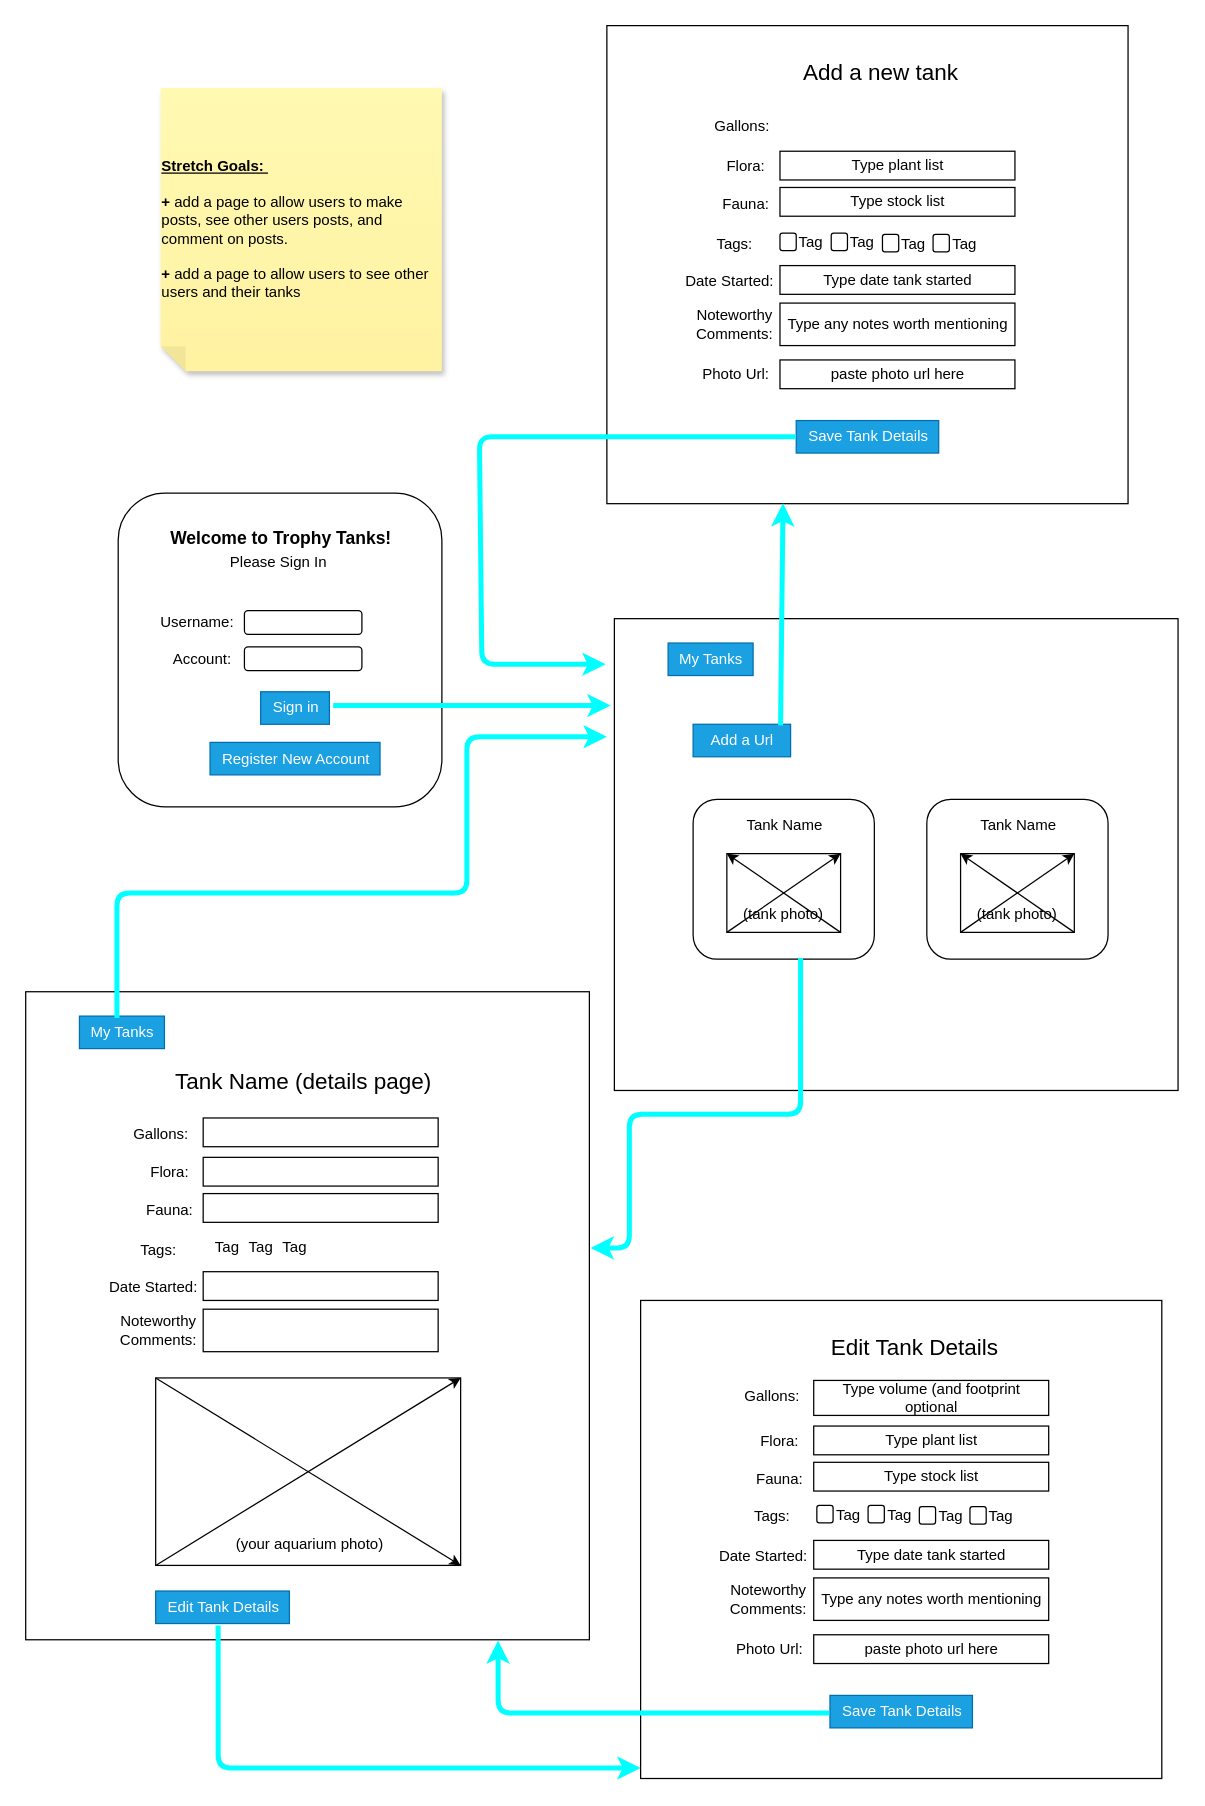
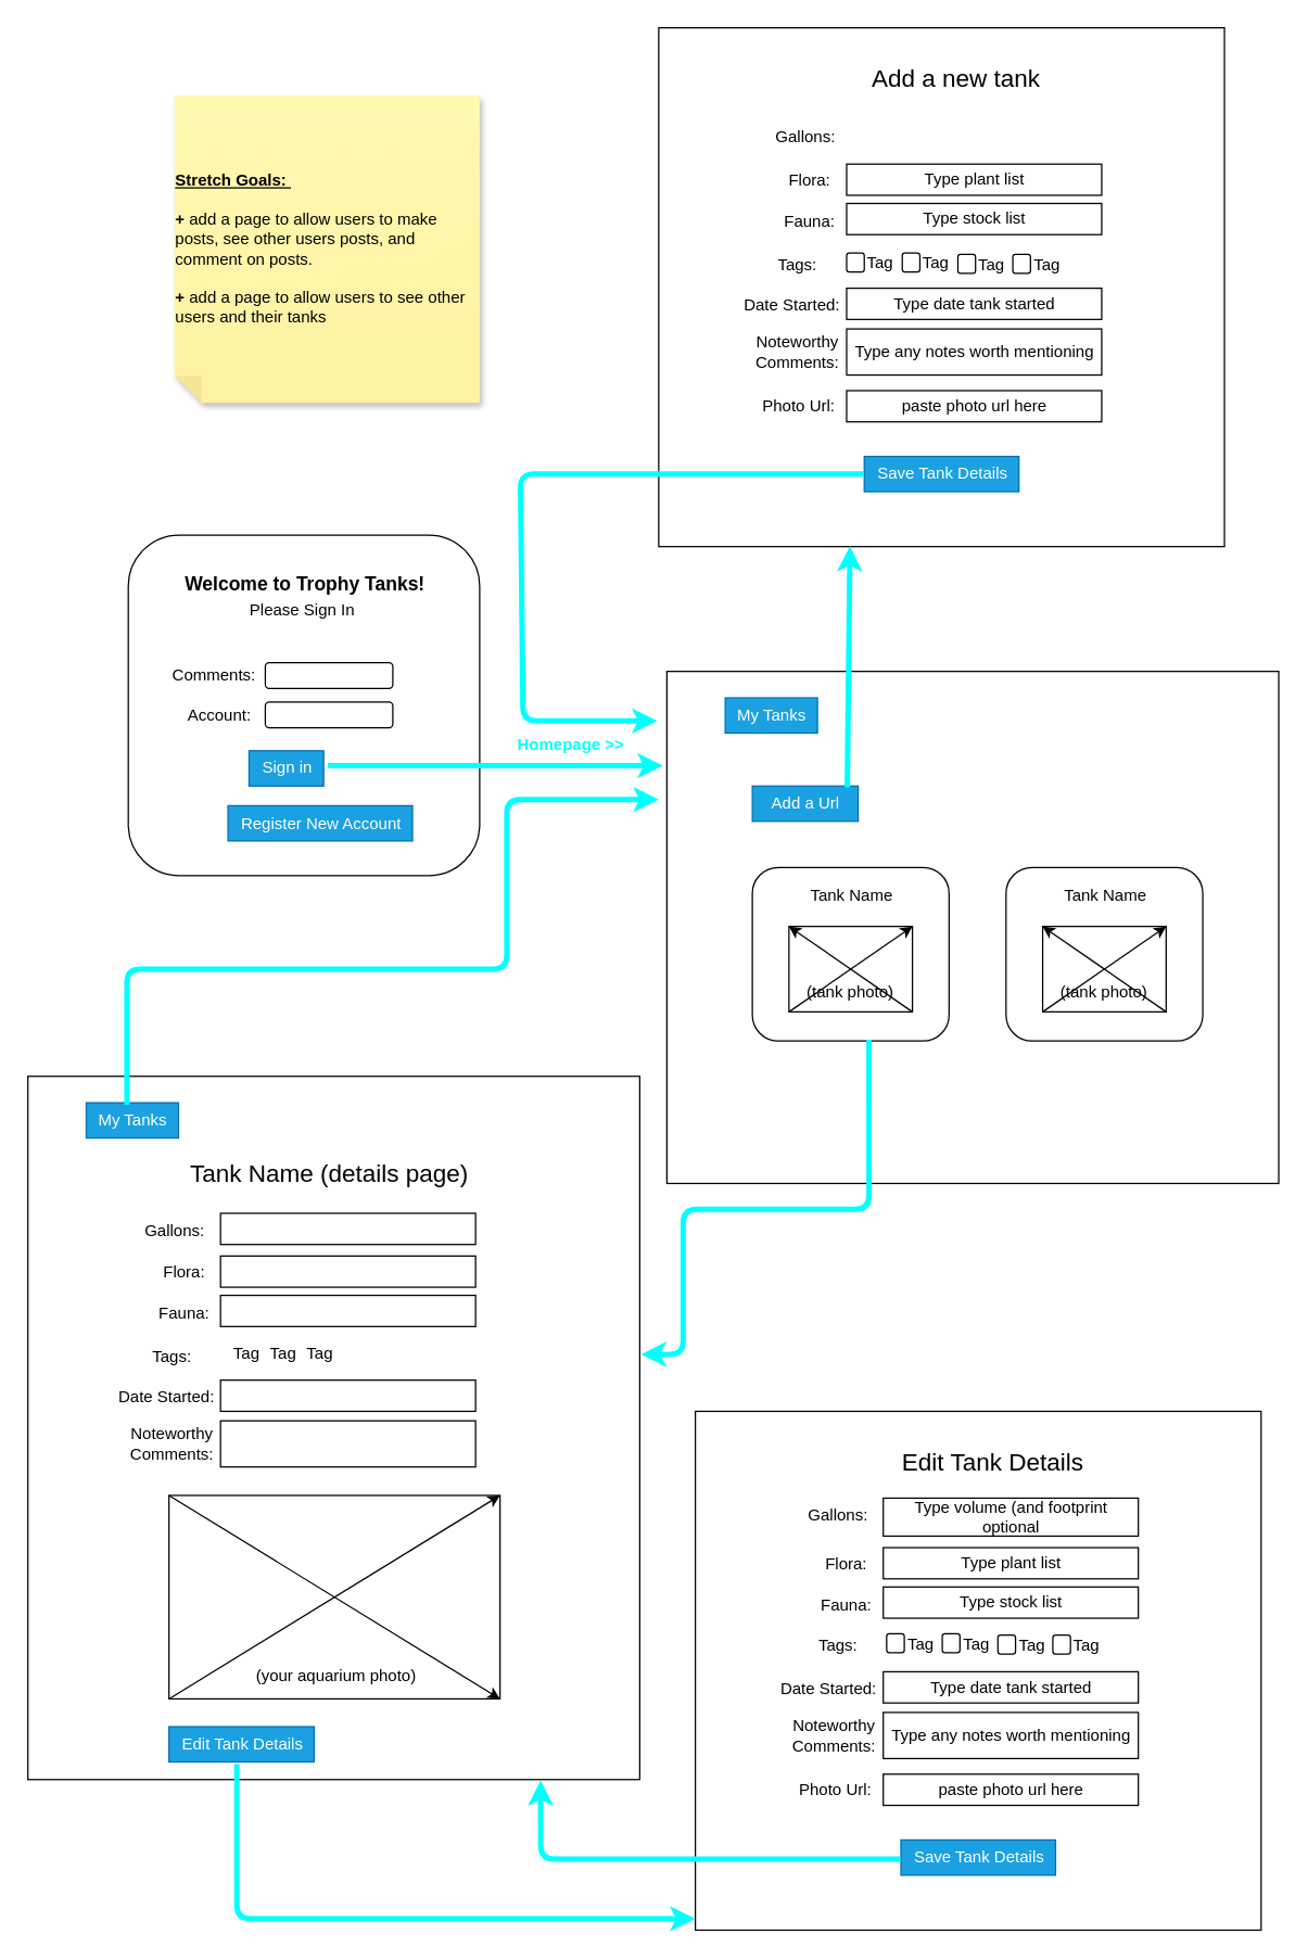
- <mxCell id="6" value="Username:" style="text;html=1;align=center;verticalAlign=middle;resizable=0;points=[];autosize=1;strokeColor=none;fillColor=none;fontColor=#000000;" parent="1" vertex="1"><mxGeometry x="118" y="484.5" width="77" height="26" as="geometry" /></mxCell>
+ <mxCell id="6" value="Comments:" style="text;html=1;align=center;verticalAlign=middle;resizable=0;points=[];autosize=1;strokeColor=none;fillColor=none;fontColor=#000000;" parent="1" vertex="1"><mxGeometry x="118" y="484.5" width="77" height="26" as="geometry" /></mxCell>
+ <mxCell id="42" value="&lt;font color=&quot;#00ffff&quot;&gt;&lt;b&gt;Homepage &amp;gt;&amp;gt;&lt;/b&gt;&lt;/font&gt;" style="text;html=1;align=center;verticalAlign=middle;resizable=0;points=[];autosize=1;strokeColor=none;fillColor=none;fontSize=12;fontColor=#000000;" parent="1" vertex="1"><mxGeometry x="371" y="536" width="97" height="26" as="geometry" /></mxCell>
- <mxCell id="3" value="Sign in" style="text;html=1;align=center;verticalAlign=middle;resizable=0;points=[];autosize=1;strokeColor=#006EAF;fillColor=#1ba1e2;fontColor=#ffffff;" parent="1" vertex="1"><mxGeometry x="208" y="553" width="55" height="26" as="geometry" /></mxCell>
+ <mxCell id="3" value="Sign in" style="text;html=1;align=center;verticalAlign=middle;resizable=0;points=[];autosize=1;strokeColor=#006EAF;fillColor=#1ba1e2;fontColor=#ffffff;" parent="1" vertex="1"><mxGeometry x="183" y="553" width="55" height="26" as="geometry" /></mxCell>
